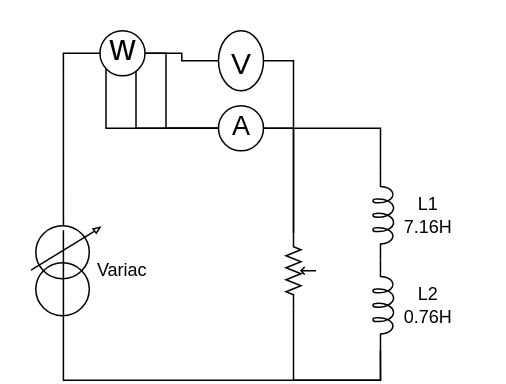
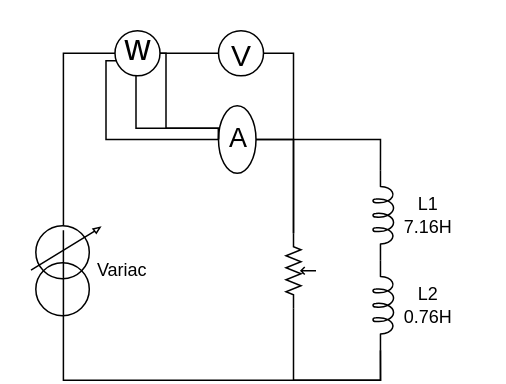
- <mxCell id="13" value="&lt;sup&gt;&lt;font style=&quot;font-size: 24px;&quot;&gt;w&lt;/font&gt;&lt;/sup&gt;" style="verticalLabelPosition=middle;shadow=0;dashed=0;align=center;html=1;verticalAlign=middle;strokeWidth=1;shape=ellipse;aspect=fixed;fontSize=50;" vertex="1" parent="1"><mxGeometry x="66" y="20" width="30" height="30" as="geometry" /></mxCell>
+ <mxCell id="13" value="&lt;sup&gt;&lt;font style=&quot;font-size: 24px;&quot;&gt;w&lt;/font&gt;&lt;/sup&gt;" style="verticalLabelPosition=middle;shadow=0;dashed=0;align=center;html=1;verticalAlign=middle;strokeWidth=1;shape=ellipse;aspect=fixed;fontSize=50;" vertex="1" parent="1"><mxGeometry x="76" y="20" width="30" height="30" as="geometry" /></mxCell>
- <mxCell id="9" value="&lt;font style=&quot;font-size: 24px;&quot;&gt;&lt;sup&gt;V&lt;/sup&gt;&lt;/font&gt;" style="verticalLabelPosition=middle;shadow=0;dashed=0;align=center;html=1;verticalAlign=middle;strokeWidth=1;shape=ellipse;aspect=fixed;fontSize=50;" vertex="1" parent="1"><mxGeometry x="145" y="20" width="30" height="40" as="geometry" /></mxCell>
+ <mxCell id="9" value="&lt;font style=&quot;font-size: 24px;&quot;&gt;&lt;sup&gt;V&lt;/sup&gt;&lt;/font&gt;" style="verticalLabelPosition=middle;shadow=0;dashed=0;align=center;html=1;verticalAlign=middle;strokeWidth=1;shape=ellipse;aspect=fixed;fontSize=50;" vertex="1" parent="1"><mxGeometry x="145" y="20" width="30" height="30" as="geometry" /></mxCell>
- <mxCell id="7" value="&lt;div align=&quot;center&quot;&gt;&lt;sup&gt;&lt;font style=&quot;font-size: 18px;&quot;&gt;A&lt;/font&gt;&lt;/sup&gt;&lt;/div&gt;" style="verticalLabelPosition=middle;shadow=0;dashed=0;align=center;html=1;verticalAlign=middle;strokeWidth=1;shape=ellipse;aspect=fixed;fontSize=50;" vertex="1" parent="1"><mxGeometry x="145" y="70" width="30" height="30" as="geometry" /></mxCell>
+ <mxCell id="7" value="&lt;div align=&quot;center&quot;&gt;&lt;sup&gt;&lt;font style=&quot;font-size: 18px;&quot;&gt;A&lt;/font&gt;&lt;/sup&gt;&lt;/div&gt;" style="verticalLabelPosition=middle;shadow=0;dashed=0;align=center;html=1;verticalAlign=middle;strokeWidth=1;shape=ellipse;aspect=fixed;fontSize=50;" vertex="1" parent="1"><mxGeometry x="145" y="70" width="25" height="45" as="geometry" /></mxCell>
